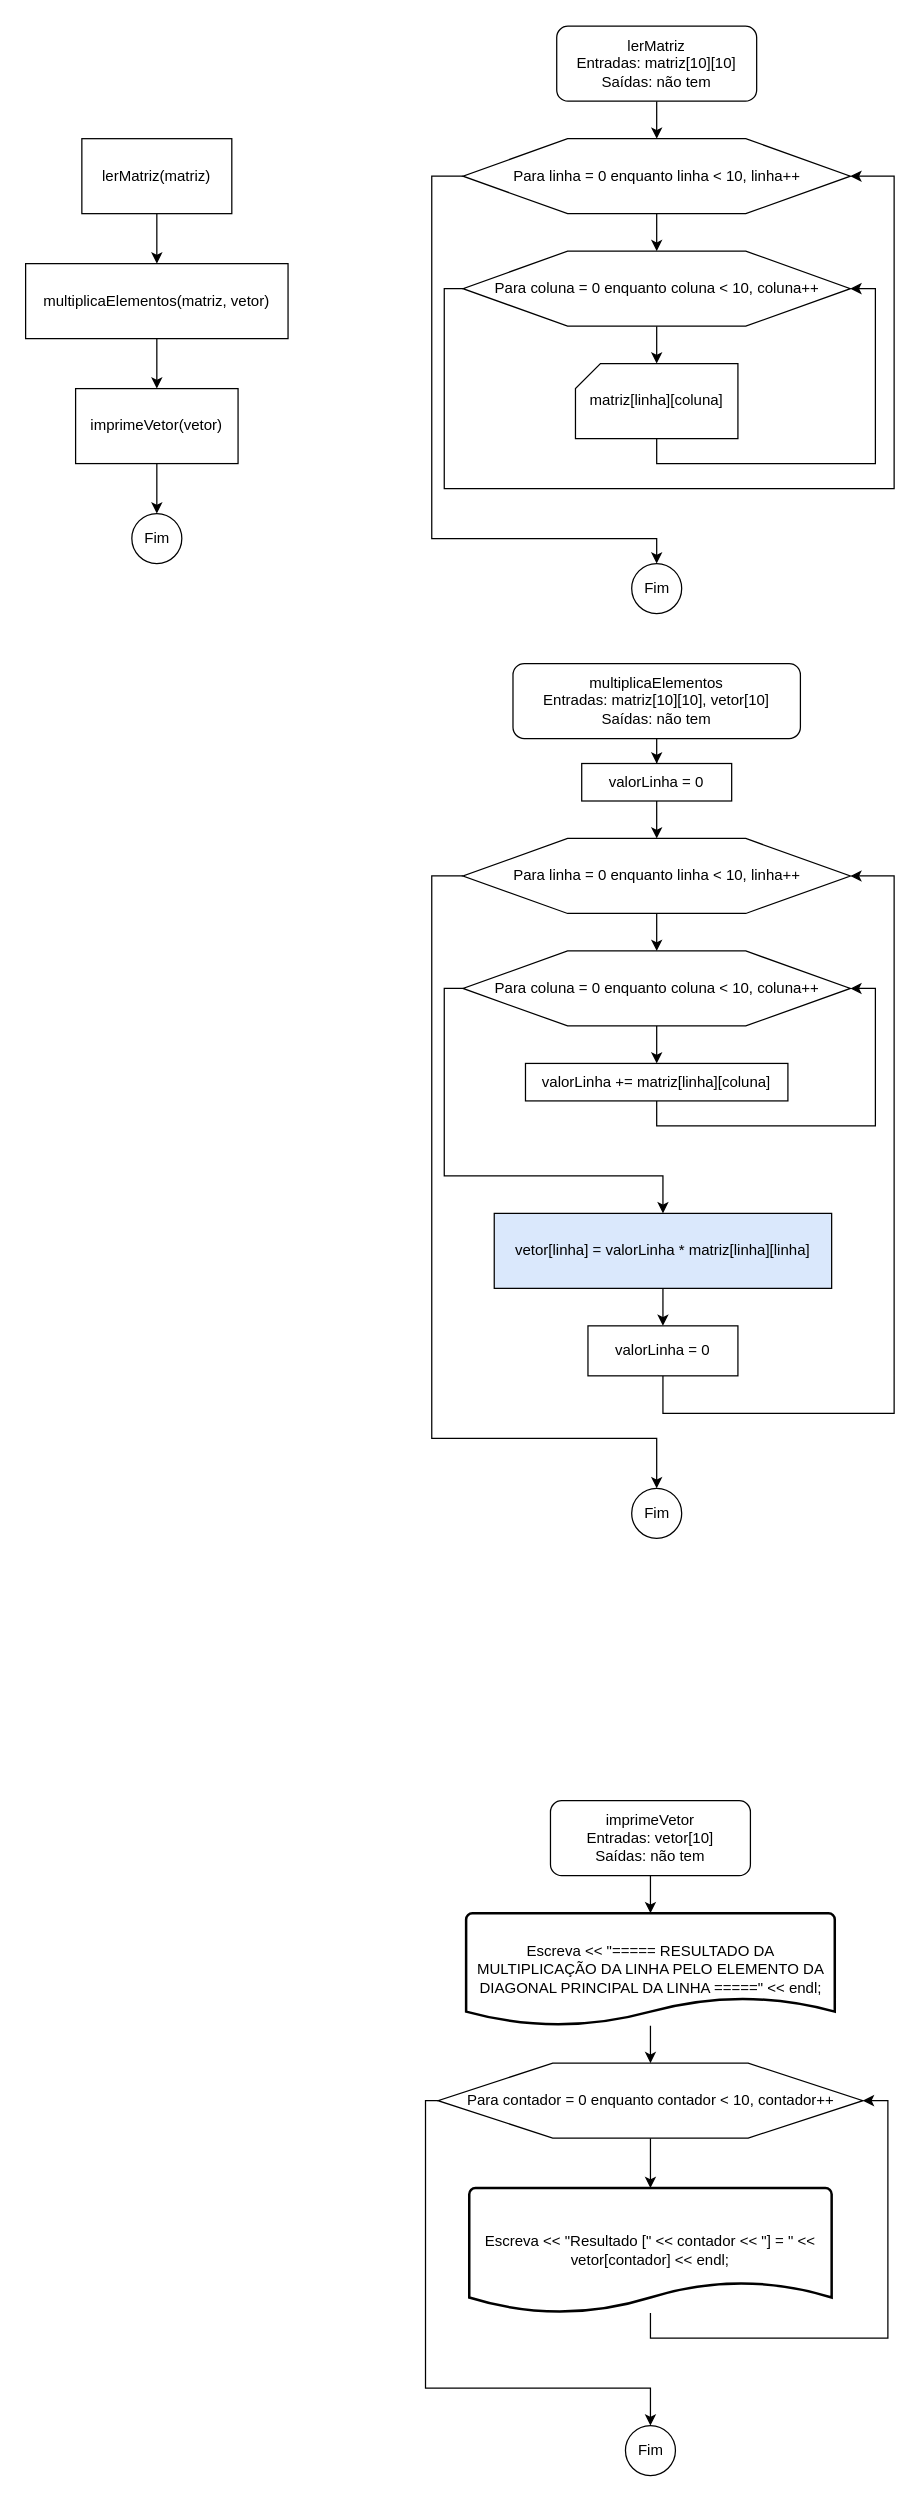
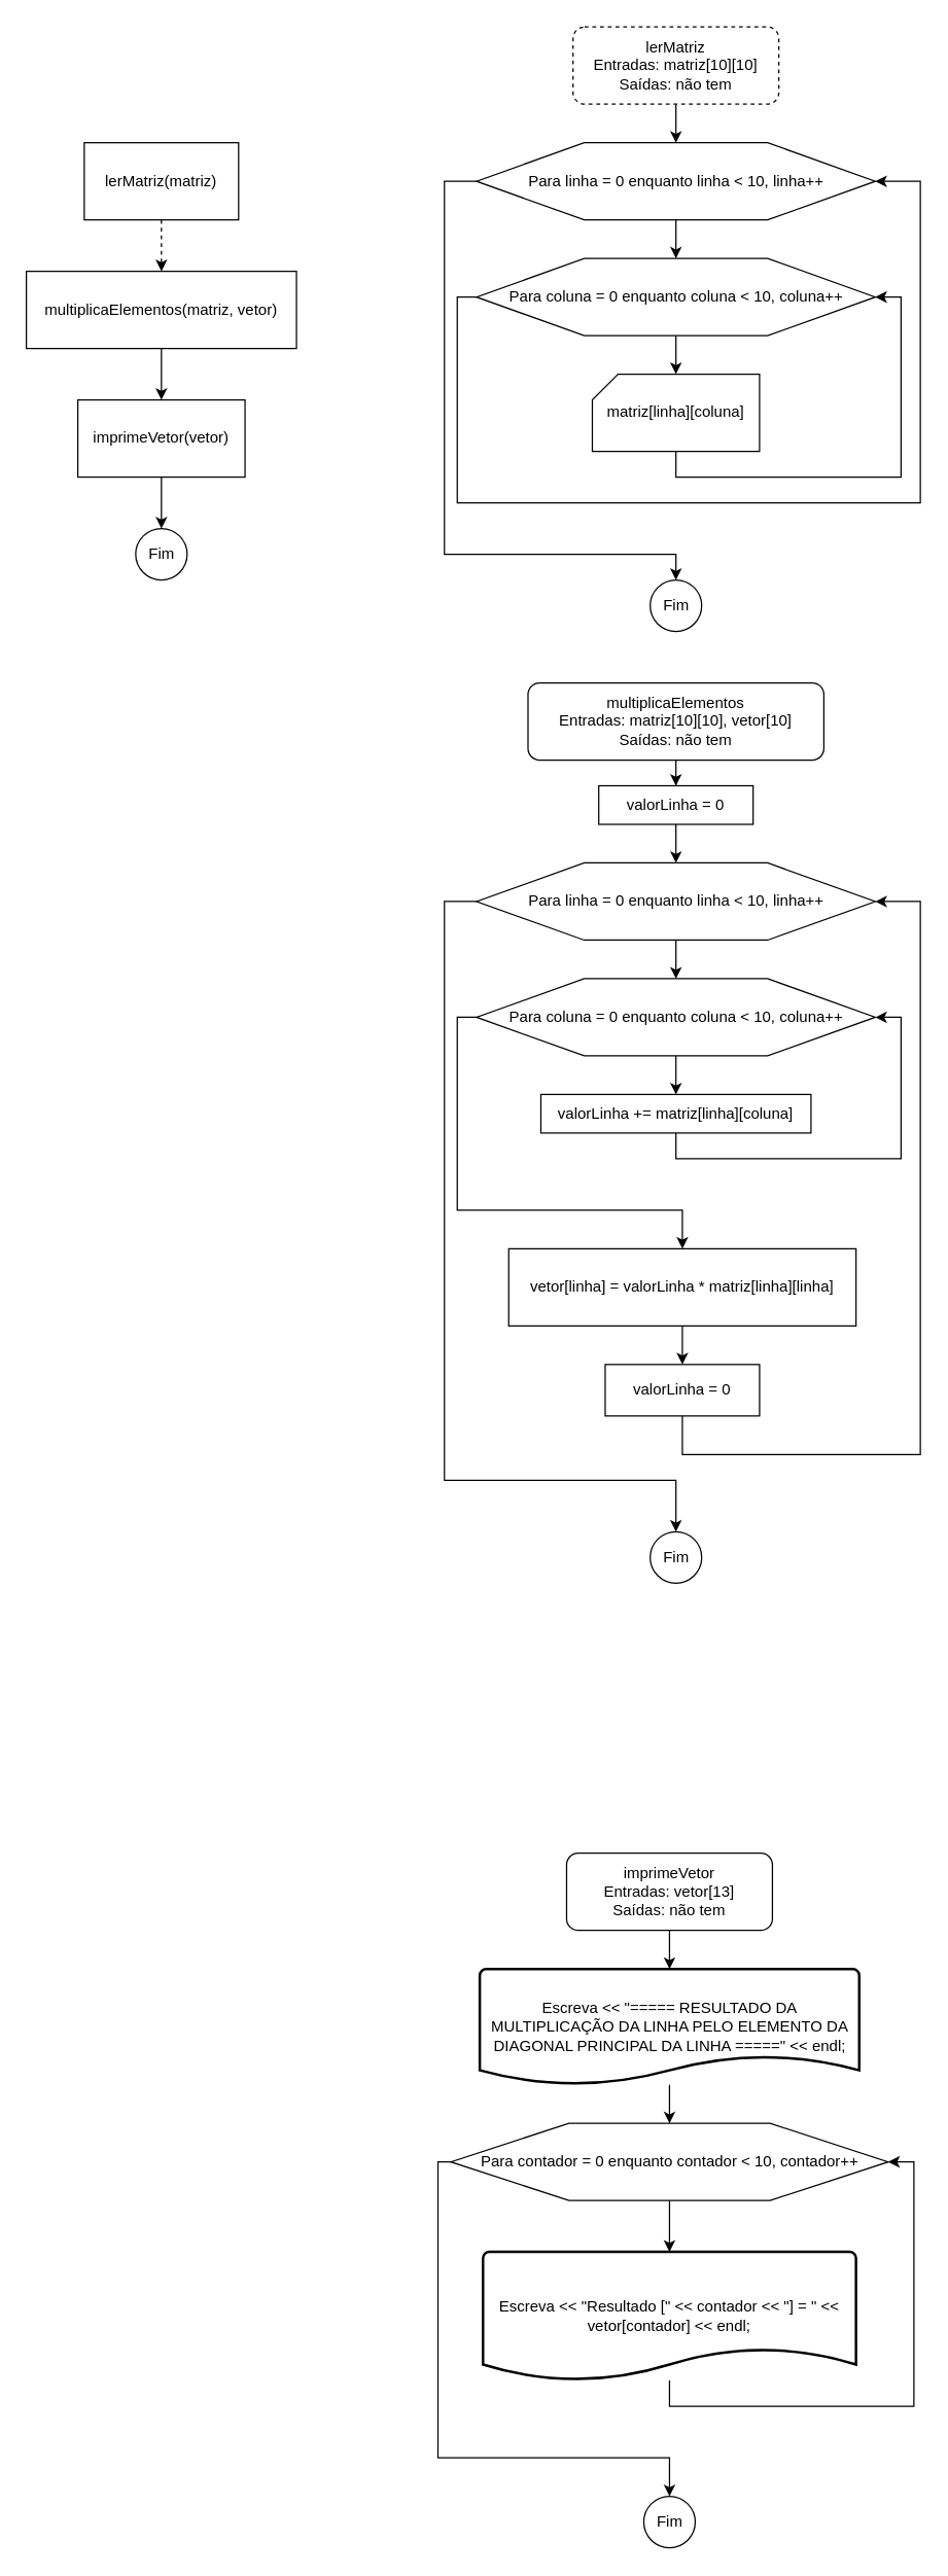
- <mxCell id="10" value="lerMatriz&lt;br&gt;Entradas: matriz[10][10]&lt;br&gt;Saídas: não tem" style="rounded=1;whiteSpace=wrap;html=1;" vertex="1" parent="1"><mxGeometry x="445" y="20" width="160" height="60" as="geometry" /></mxCell>
+ <mxCell id="10" value="lerMatriz&lt;br&gt;Entradas: matriz[10][10]&lt;br&gt;Saídas: não tem" style="rounded=1;whiteSpace=wrap;html=1;dashed=1;" vertex="1" parent="1"><mxGeometry x="445" y="20" width="160" height="60" as="geometry" /></mxCell>
- <mxCell id="2" value="" style="edgeStyle=orthogonalEdgeStyle;rounded=0;orthogonalLoop=1;jettySize=auto;html=1;" edge="1" parent="1" source="3" target="5"><mxGeometry relative="1" as="geometry" /></mxCell>
+ <mxCell id="2" value="" style="edgeStyle=orthogonalEdgeStyle;rounded=0;orthogonalLoop=1;jettySize=auto;html=1;dashed=1;" edge="1" parent="1" source="3" target="5"><mxGeometry relative="1" as="geometry" /></mxCell>
- <mxCell id="31" value="vetor[linha] = valorLinha * matriz[linha][linha]" style="rounded=0;whiteSpace=wrap;html=1;fillColor=#dae8fc;" vertex="1" parent="1"><mxGeometry x="395" y="970" width="270" height="60" as="geometry" /></mxCell>
+ <mxCell id="31" value="vetor[linha] = valorLinha * matriz[linha][linha]" style="rounded=0;whiteSpace=wrap;html=1;" vertex="1" parent="1"><mxGeometry x="395" y="970" width="270" height="60" as="geometry" /></mxCell>
- <mxCell id="34" value="imprimeVetor&lt;br&gt;Entradas: vetor[10]&lt;br&gt;Saídas: não tem" style="rounded=1;whiteSpace=wrap;html=1;" vertex="1" parent="1"><mxGeometry x="440" y="1440" width="160" height="60" as="geometry" /></mxCell>
+ <mxCell id="34" value="imprimeVetor&lt;br&gt;Entradas: vetor[13]&lt;br&gt;Saídas: não tem" style="rounded=1;whiteSpace=wrap;html=1;" vertex="1" parent="1"><mxGeometry x="440" y="1440" width="160" height="60" as="geometry" /></mxCell>
